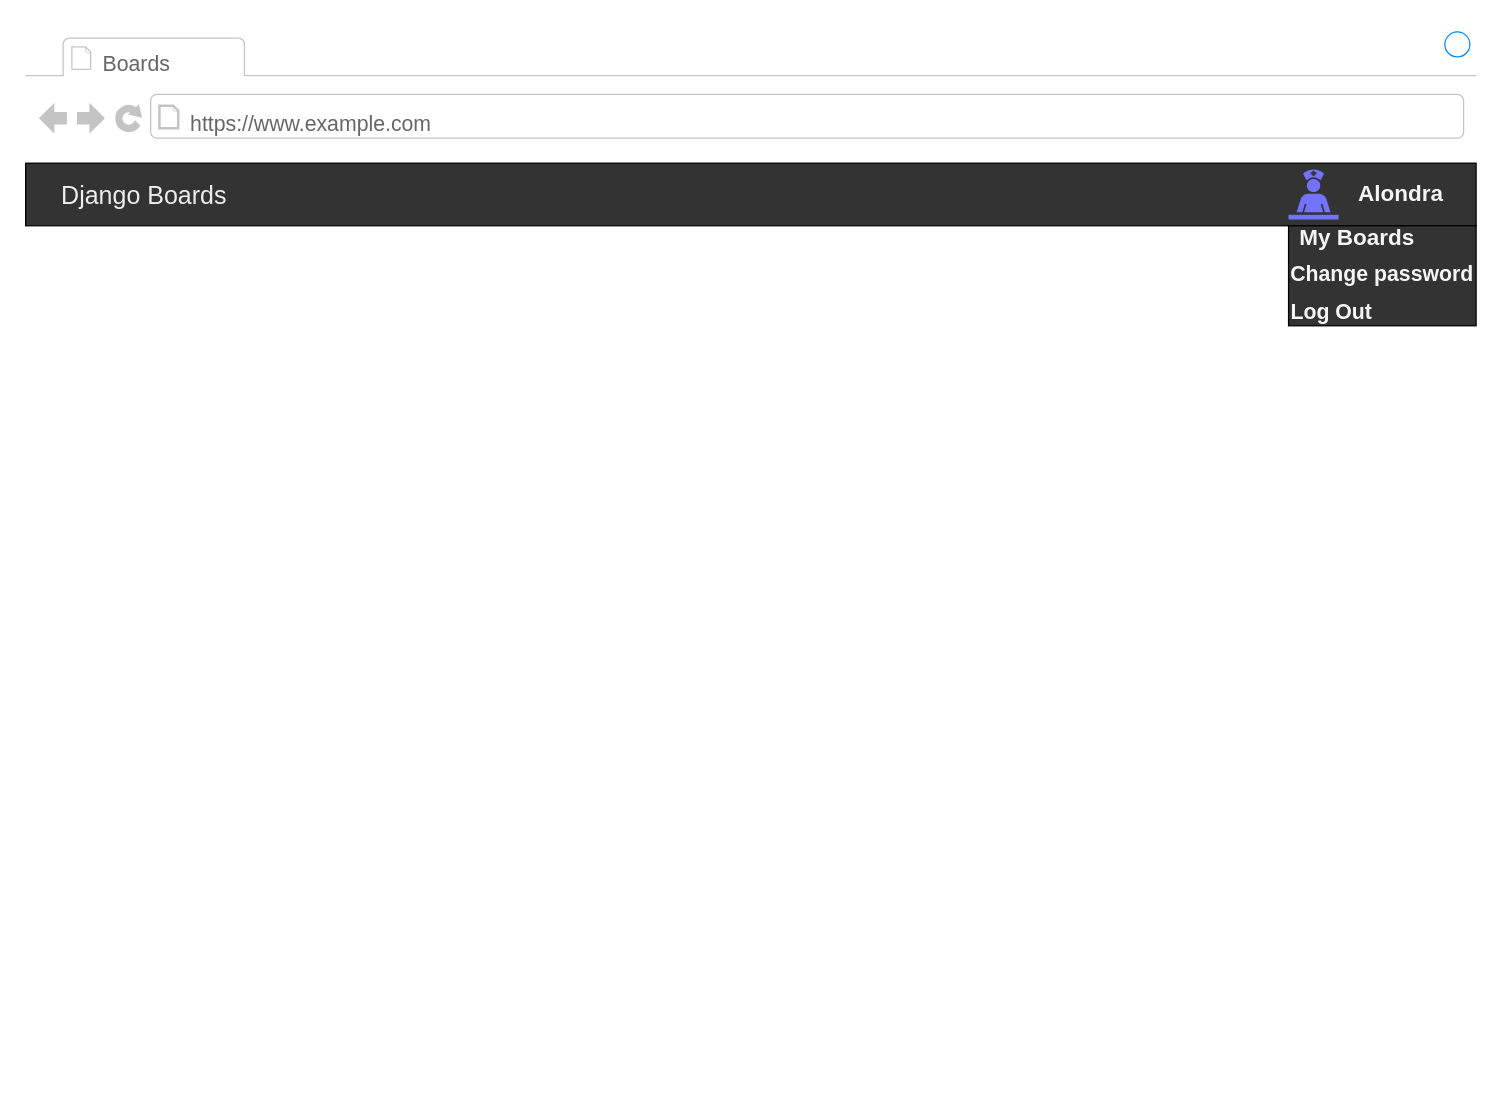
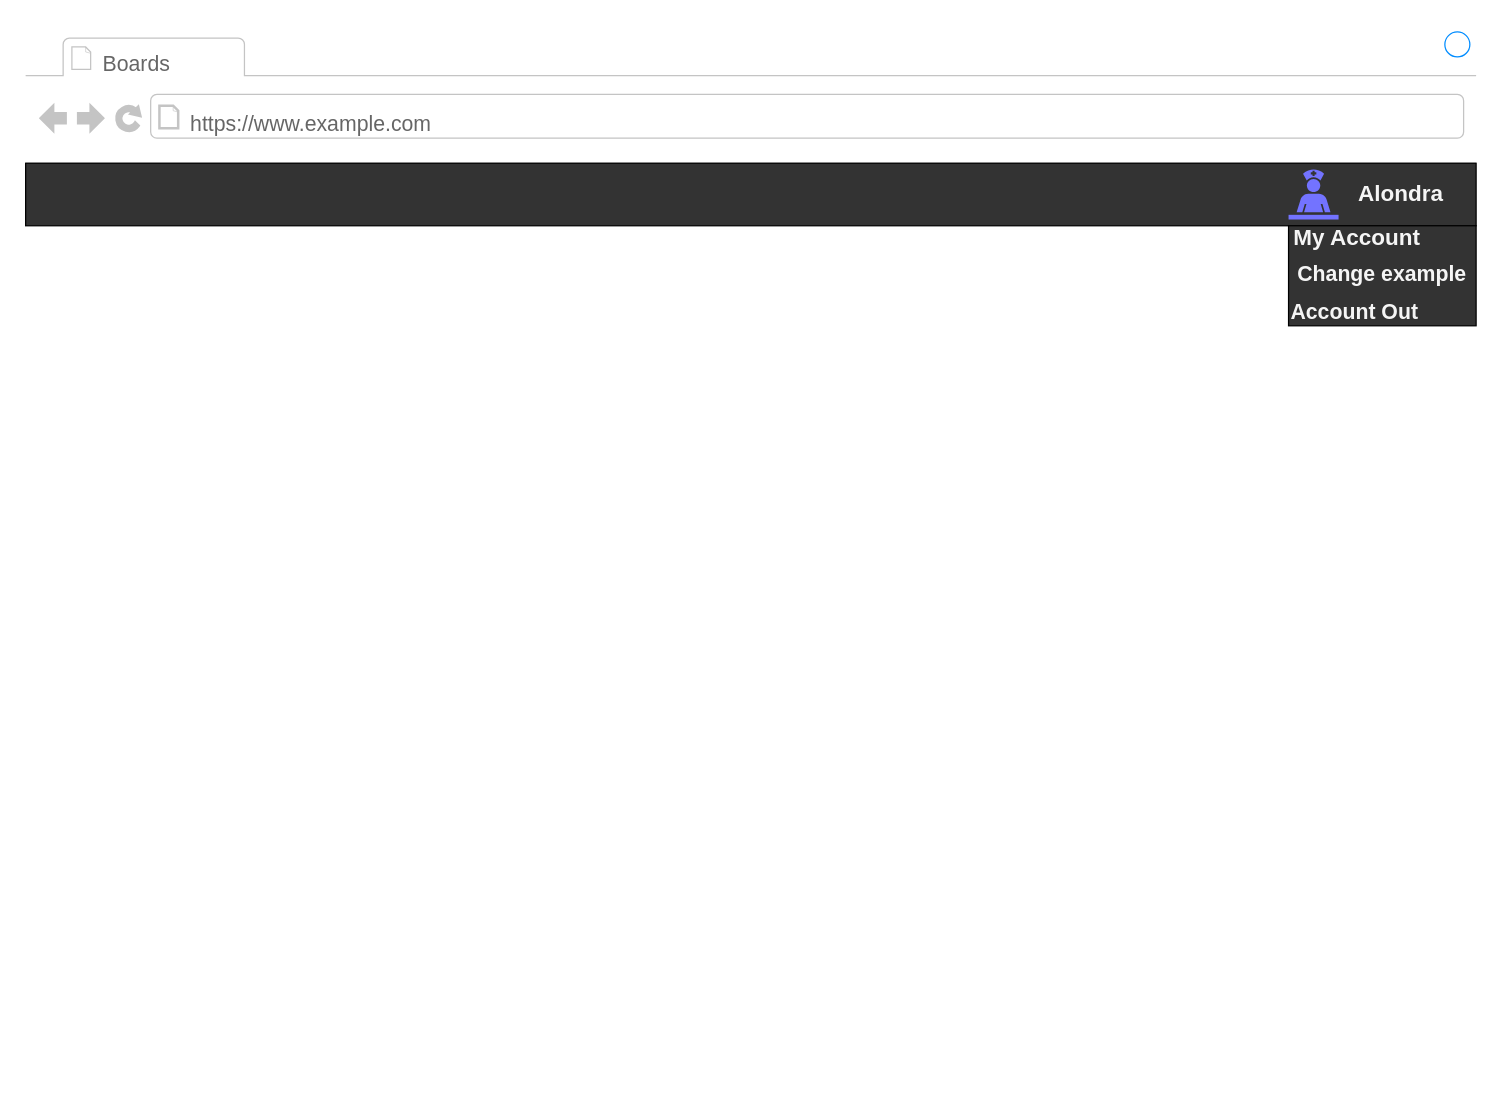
- <mxCell id="6" value="&lt;font style=&quot;font-size: 20px&quot; color=&quot;#ededed&quot;&gt;Django Boards&lt;/font&gt;" style="text;html=1;strokeColor=none;fillColor=none;align=center;verticalAlign=middle;whiteSpace=wrap;rounded=0;" vertex="1" parent="2"><mxGeometry x="10" y="125" width="170" height="20" as="geometry" /></mxCell>
- <mxCell id="10" value="&lt;font color=&quot;#f5f5f5&quot; size=&quot;1&quot;&gt;&lt;b style=&quot;font-size: 18px&quot;&gt;My Boards&lt;/b&gt;&lt;/font&gt;" style="text;html=1;strokeColor=none;fillColor=none;align=center;verticalAlign=middle;whiteSpace=wrap;rounded=0;" vertex="1" parent="2"><mxGeometry x="1010" y="160" width="110" height="20" as="geometry" /></mxCell>
+ <mxCell id="10" value="&lt;font color=&quot;#f5f5f5&quot; size=&quot;1&quot;&gt;&lt;b style=&quot;font-size: 18px&quot;&gt;My Account&lt;/b&gt;&lt;/font&gt;" style="text;html=1;strokeColor=none;fillColor=none;align=center;verticalAlign=middle;whiteSpace=wrap;rounded=0;" vertex="1" parent="2"><mxGeometry x="1010" y="160" width="110" height="20" as="geometry" /></mxCell>
- <mxCell id="11" value="&lt;font color=&quot;#f5f5f5&quot; size=&quot;1&quot;&gt;&lt;b style=&quot;font-size: 17px&quot;&gt;Change password&lt;/b&gt;&lt;/font&gt;" style="text;html=1;strokeColor=none;fillColor=none;align=center;verticalAlign=middle;whiteSpace=wrap;rounded=0;" vertex="1" parent="2"><mxGeometry x="1010" y="190" width="150" height="20" as="geometry" /></mxCell>
+ <mxCell id="11" value="&lt;font color=&quot;#f5f5f5&quot; size=&quot;1&quot;&gt;&lt;b style=&quot;font-size: 17px&quot;&gt;Change example&lt;/b&gt;&lt;/font&gt;" style="text;html=1;strokeColor=none;fillColor=none;align=center;verticalAlign=middle;whiteSpace=wrap;rounded=0;" vertex="1" parent="2"><mxGeometry x="1010" y="190" width="150" height="20" as="geometry" /></mxCell>
- <mxCell id="12" value="&lt;font color=&quot;#f5f5f5&quot; size=&quot;1&quot;&gt;&lt;b style=&quot;font-size: 17px&quot;&gt;Log Out&lt;/b&gt;&lt;/font&gt;" style="text;html=1;strokeColor=none;fillColor=none;align=left;verticalAlign=middle;whiteSpace=wrap;rounded=0;" vertex="1" parent="2"><mxGeometry x="1010" y="220" width="150" height="20" as="geometry" /></mxCell>
+ <mxCell id="12" value="&lt;font color=&quot;#f5f5f5&quot; size=&quot;1&quot;&gt;&lt;b style=&quot;font-size: 17px&quot;&gt;Account Out&lt;/b&gt;&lt;/font&gt;" style="text;html=1;strokeColor=none;fillColor=none;align=left;verticalAlign=middle;whiteSpace=wrap;rounded=0;" vertex="1" parent="2"><mxGeometry x="1010" y="220" width="150" height="20" as="geometry" /></mxCell>
